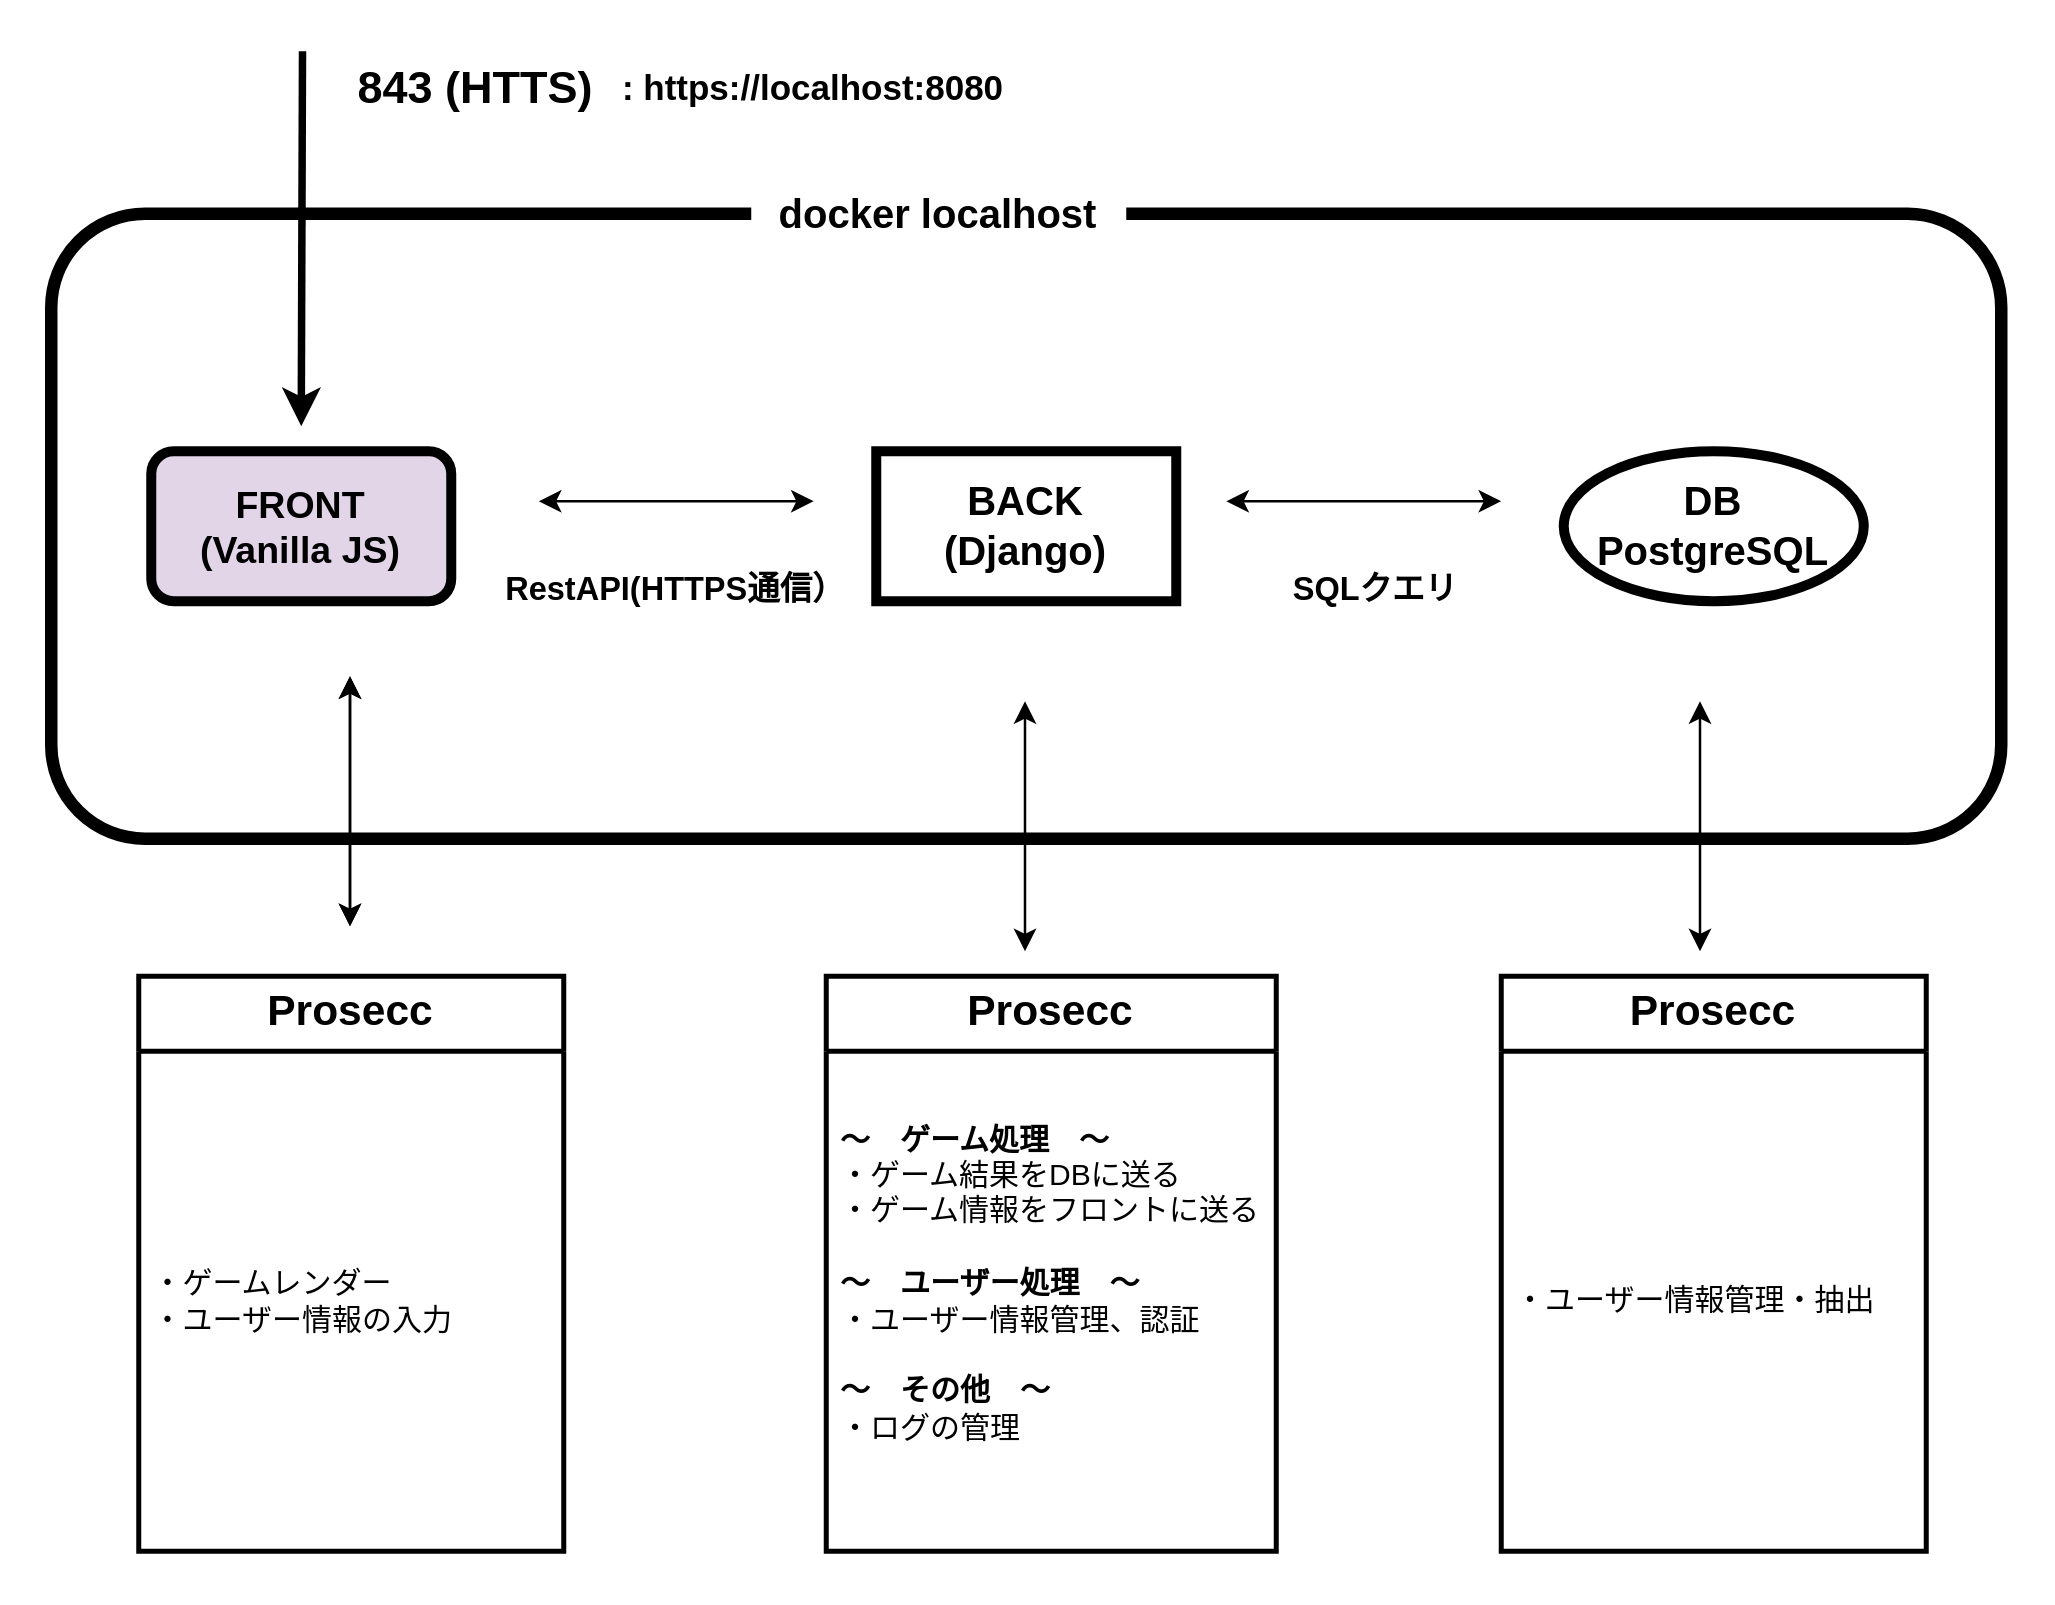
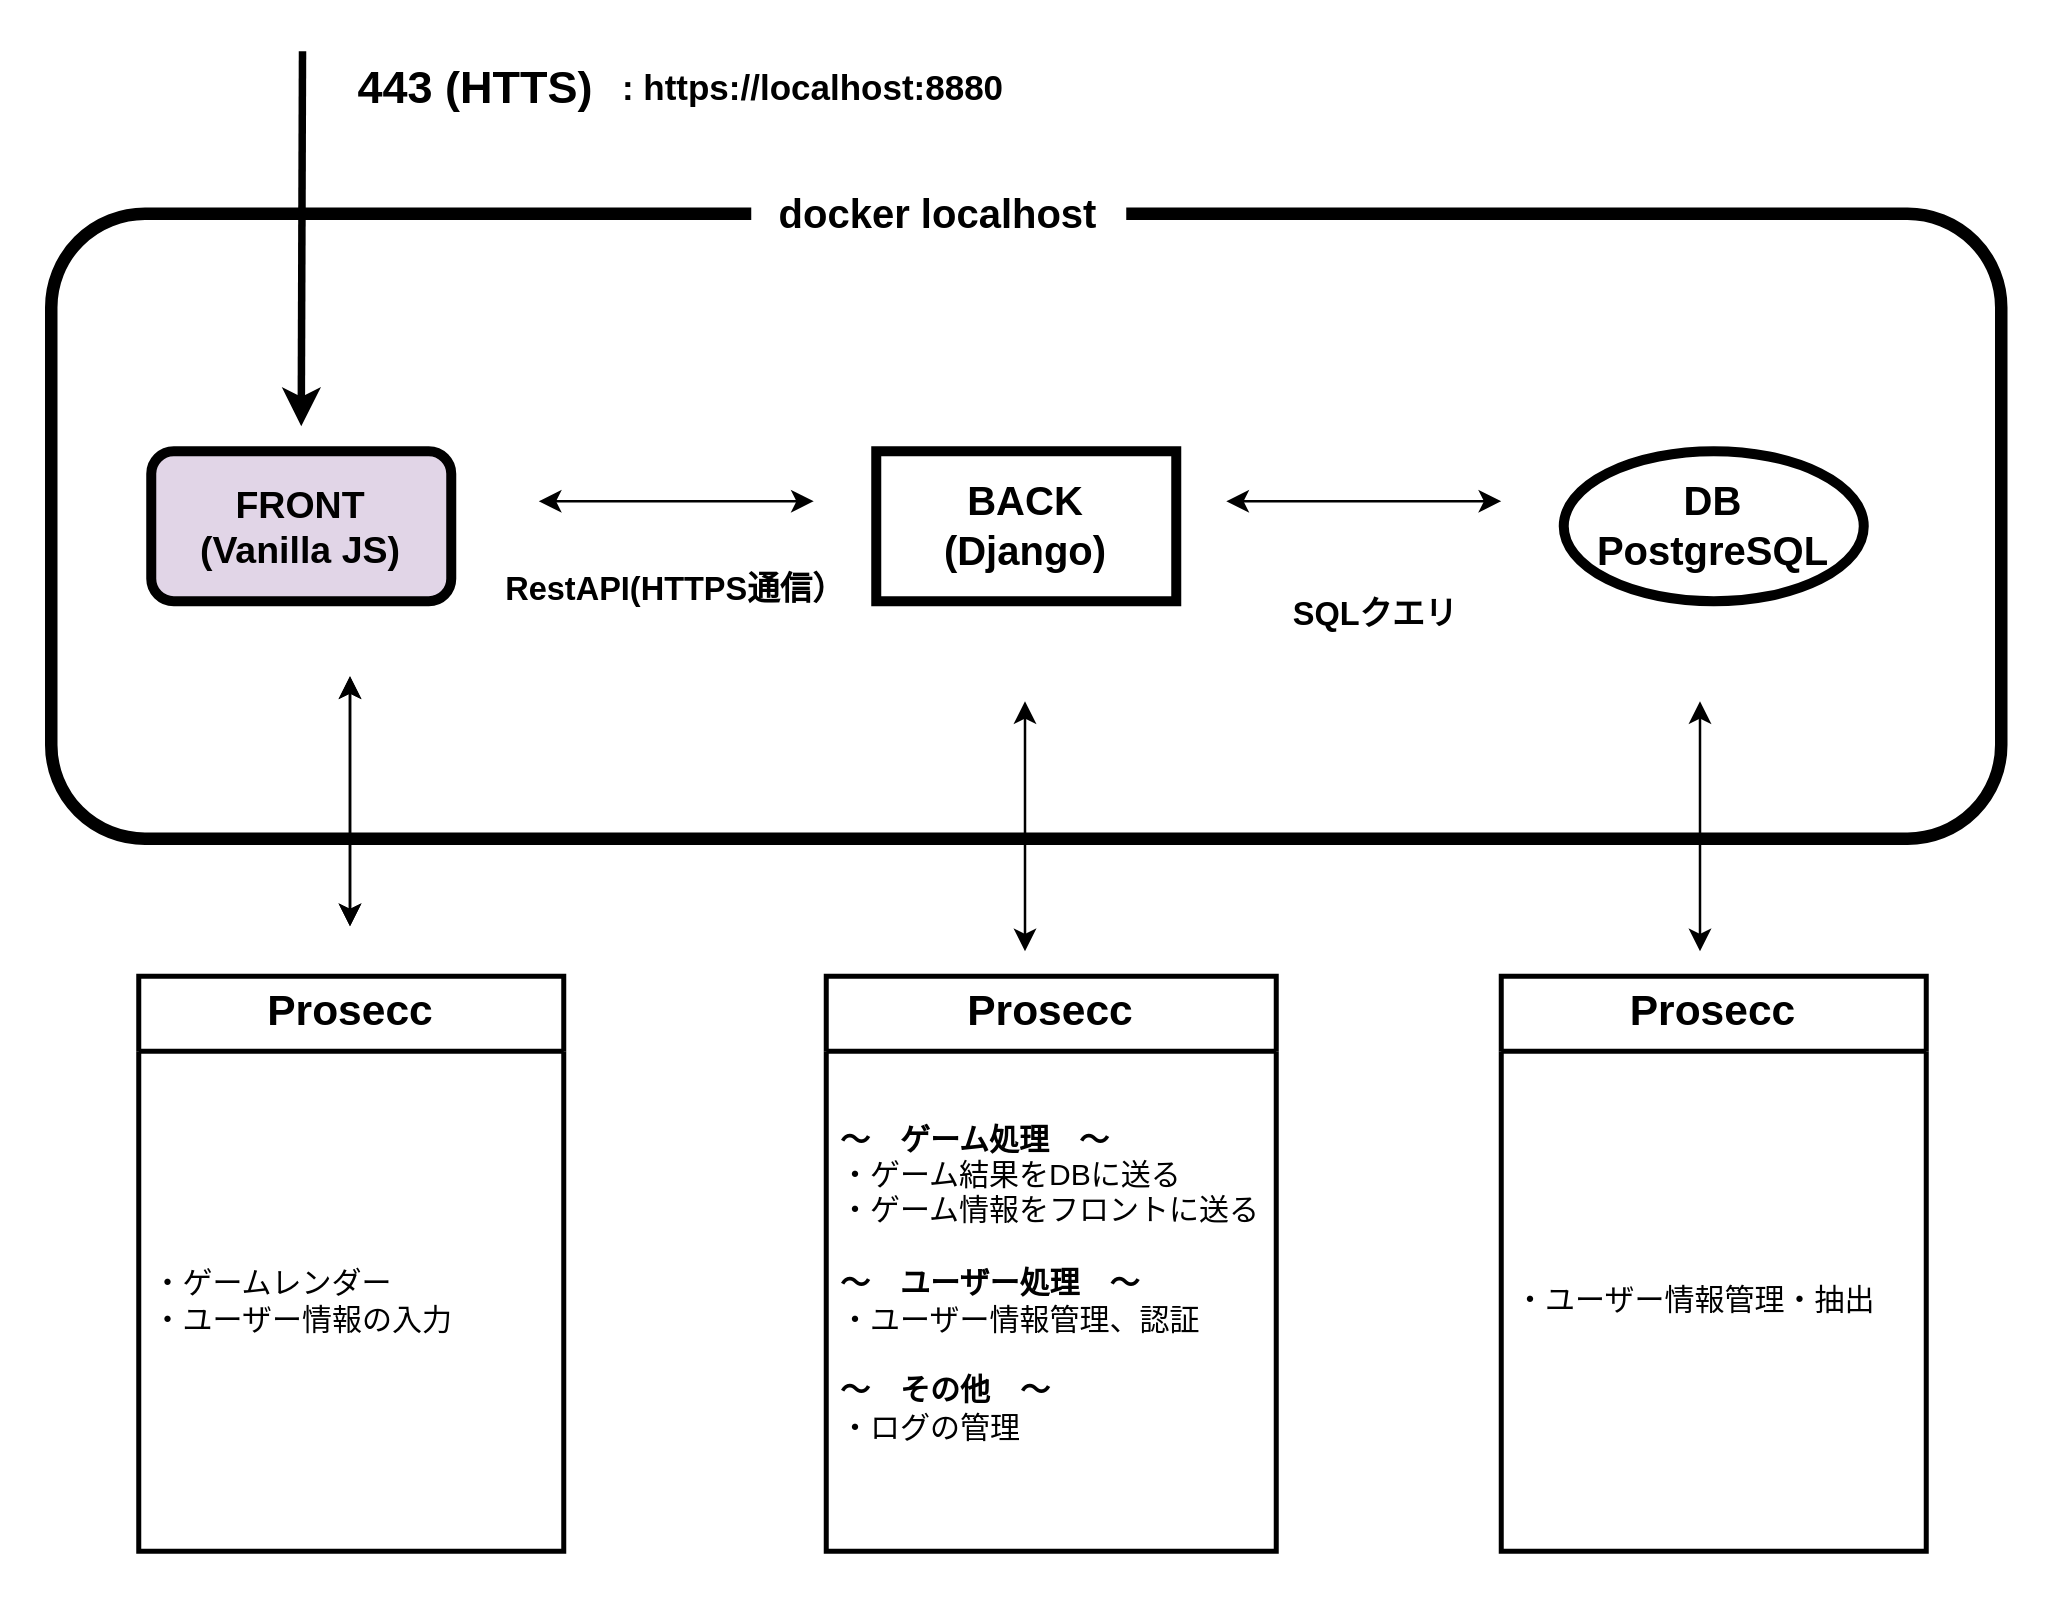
- <mxCell id="9" value="843 (HTTS)" style="text;html=1;align=center;verticalAlign=middle;whiteSpace=wrap;rounded=0;fontStyle=1;fontSize=18;" vertex="1" parent="1"><mxGeometry x="130" y="20" width="120" height="30" as="geometry" /></mxCell>
+ <mxCell id="9" value="443 (HTTS)" style="text;html=1;align=center;verticalAlign=middle;whiteSpace=wrap;rounded=0;fontStyle=1;fontSize=18;" vertex="1" parent="1"><mxGeometry x="130" y="20" width="120" height="30" as="geometry" /></mxCell>
- <mxCell id="11" value=": https://localhost:8080" style="text;html=1;align=center;verticalAlign=middle;whiteSpace=wrap;rounded=0;fontSize=14;fontStyle=1" vertex="1" parent="1"><mxGeometry x="240" y="20" width="170" height="30" as="geometry" /></mxCell>
+ <mxCell id="11" value=": https://localhost:8880" style="text;html=1;align=center;verticalAlign=middle;whiteSpace=wrap;rounded=0;fontSize=14;fontStyle=1" vertex="1" parent="1"><mxGeometry x="240" y="20" width="170" height="30" as="geometry" /></mxCell>
- <mxCell id="24" value="SQLクエリ" style="text;html=1;align=center;verticalAlign=middle;whiteSpace=wrap;rounded=0;fontStyle=1;fontSize=13;" vertex="1" parent="1"><mxGeometry x="500" y="220" width="100" height="30" as="geometry" /></mxCell>
+ <mxCell id="24" value="SQLクエリ" style="text;html=1;align=center;verticalAlign=middle;whiteSpace=wrap;rounded=0;fontStyle=1;fontSize=13;" vertex="1" parent="1"><mxGeometry x="500" y="230" width="100" height="30" as="geometry" /></mxCell>
